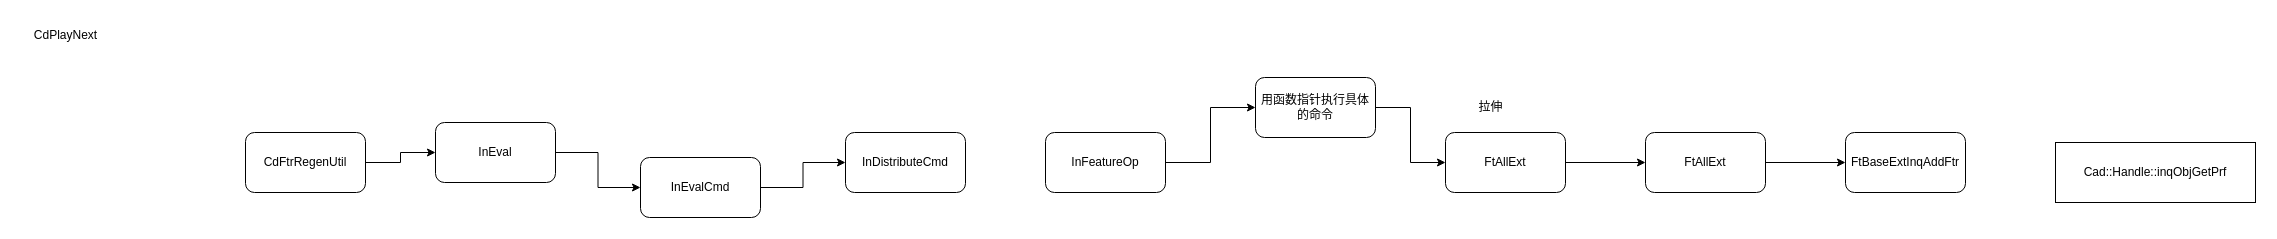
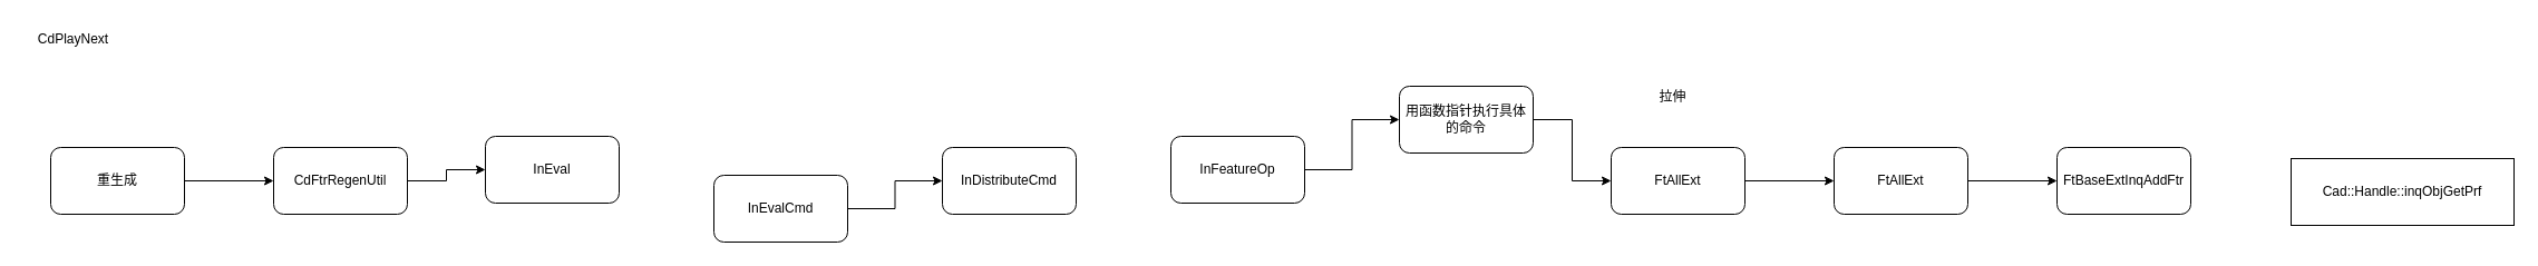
- <mxCell id="18" value="拉伸" style="text;html=1;align=center;verticalAlign=middle;resizable=0;points=[];autosize=1;strokeColor=none;fillColor=none;" vertex="1" parent="1"><mxGeometry x="1465" y="92" width="50" height="30" as="geometry" /></mxCell>
+ <mxCell id="18" value="拉伸" style="text;html=1;align=center;verticalAlign=middle;resizable=0;points=[];autosize=1;strokeColor=none;fillColor=none;" vertex="1" parent="1"><mxGeometry x="1475" y="72" width="50" height="30" as="geometry" /></mxCell>
+ <mxCell id="3" value="重生成" style="rounded=1;whiteSpace=wrap;html=1;" vertex="1" parent="1"><mxGeometry x="45" y="132" width="120" height="60" as="geometry" /></mxCell>
+ <mxCell id="2" value="" style="edgeStyle=orthogonalEdgeStyle;rounded=0;orthogonalLoop=1;jettySize=auto;html=1;" edge="1" parent="1" source="3" target="5"><mxGeometry relative="1" as="geometry" /></mxCell>
- <mxCell id="13" value="InFeatureOp" style="whiteSpace=wrap;html=1;rounded=1;" vertex="1" parent="1"><mxGeometry x="1045" y="132" width="120" height="60" as="geometry" /></mxCell>
+ <mxCell id="13" value="InFeatureOp" style="whiteSpace=wrap;html=1;rounded=1;" vertex="1" parent="1"><mxGeometry x="1050" y="122" width="120" height="60" as="geometry" /></mxCell>
- <mxCell id="7" value="" style="edgeStyle=orthogonalEdgeStyle;rounded=0;orthogonalLoop=1;jettySize=auto;html=1;" edge="1" parent="1" source="8" target="10"><mxGeometry relative="1" as="geometry" /></mxCell>
